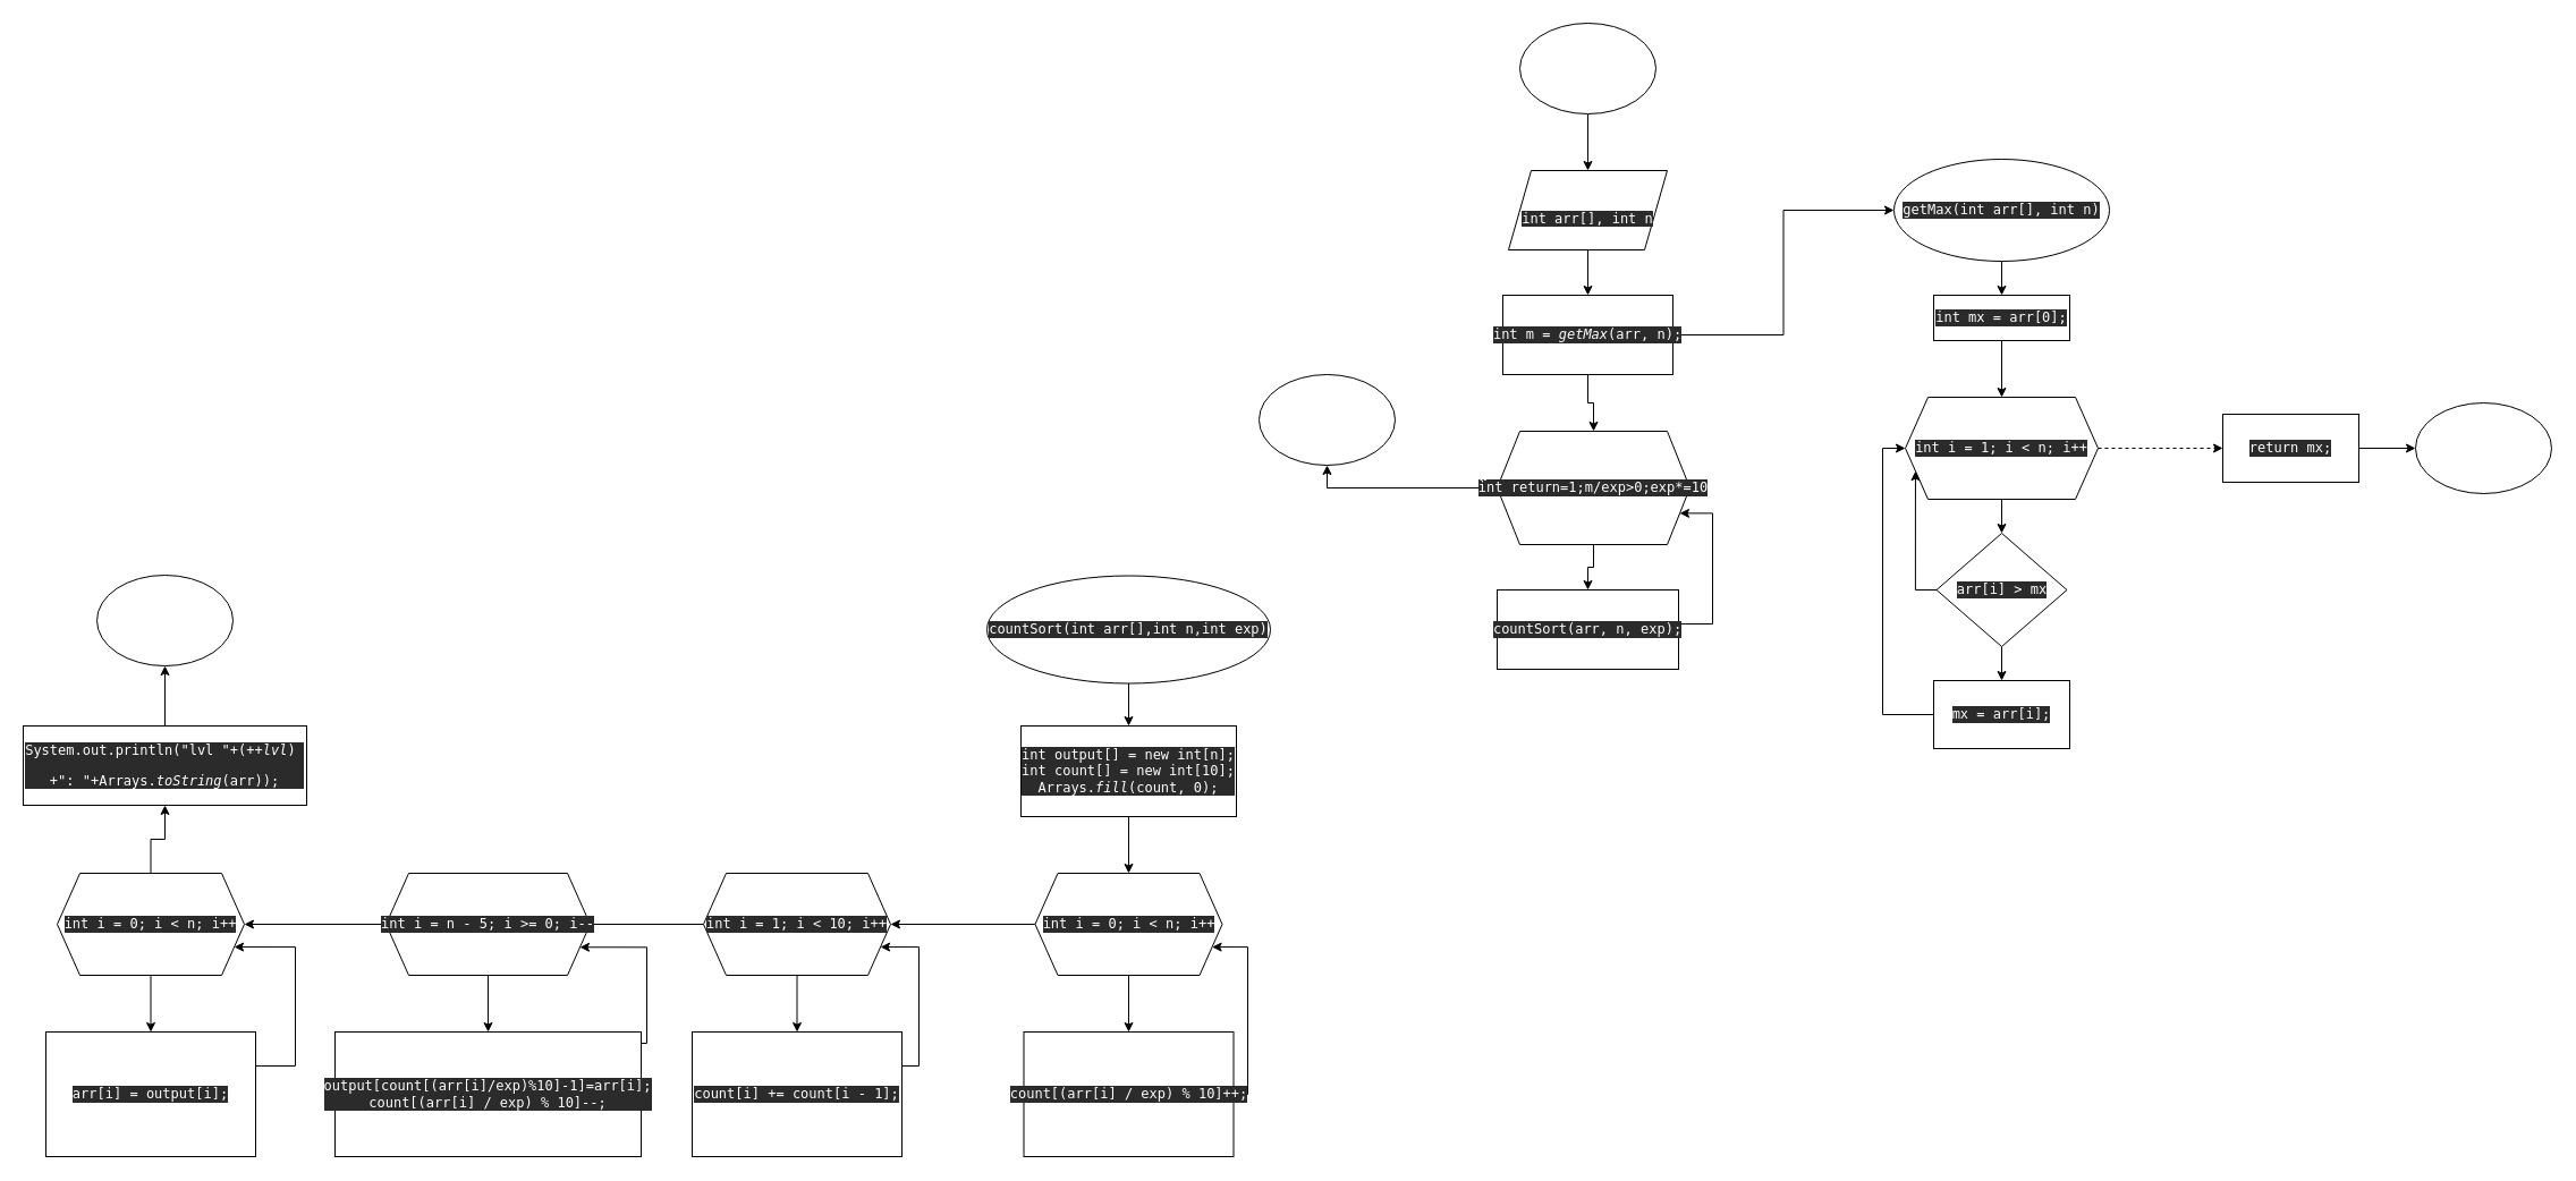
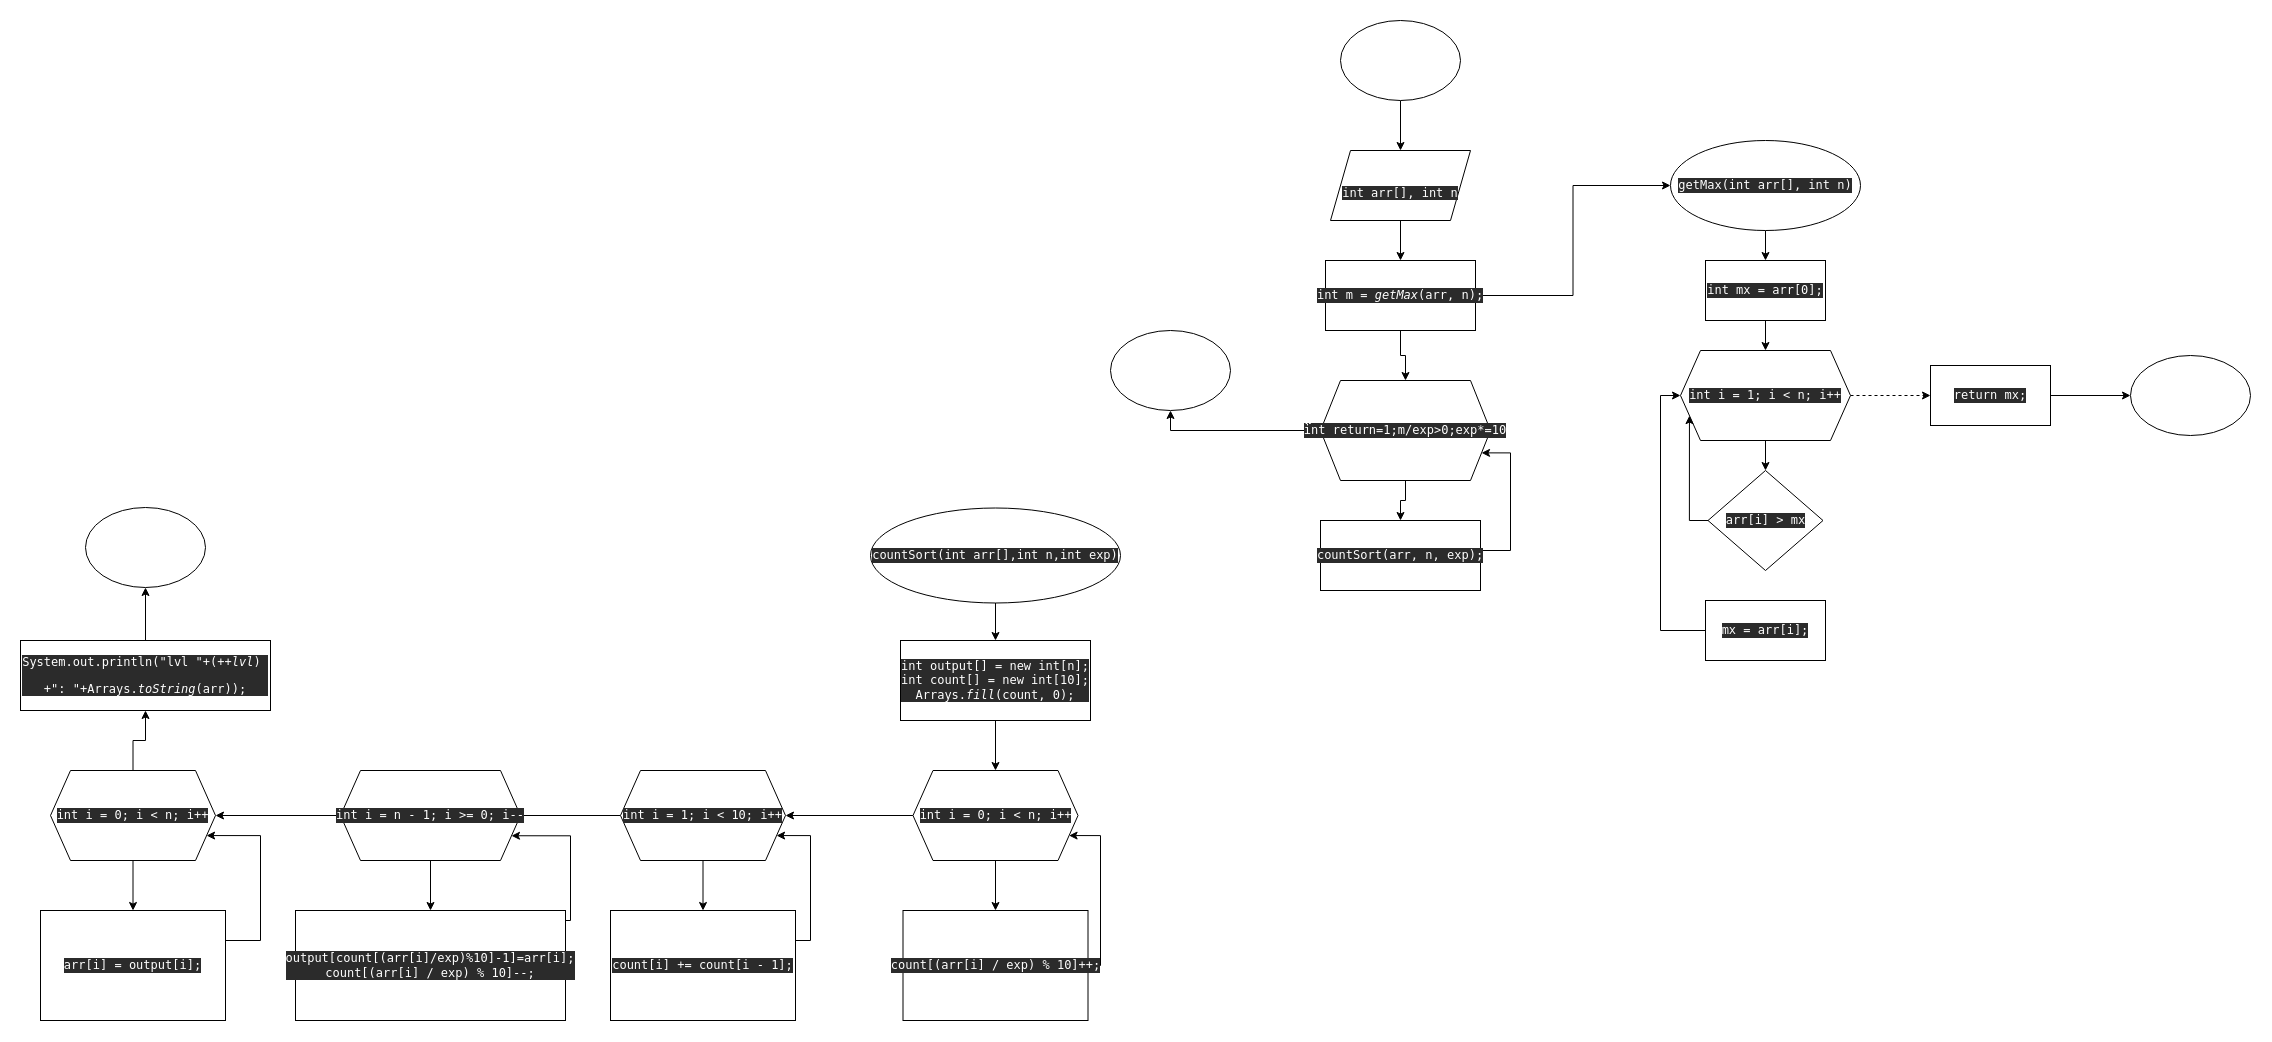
- <mxCell id="12" value="&lt;div style=&quot;background-color: rgb(43, 43, 43); font-family: &amp;quot;JetBrains Mono&amp;quot;, monospace;&quot;&gt;&lt;pre&gt;int mx = arr[&lt;span style=&quot;&quot;&gt;0&lt;/span&gt;]&lt;span style=&quot;&quot;&gt;;&lt;/span&gt;&lt;/pre&gt;&lt;/div&gt;" style="rounded=0;whiteSpace=wrap;html=1;fontColor=#FFFFFF;" vertex="1" parent="1"><mxGeometry x="1705" y="260" width="120" height="40" as="geometry" /></mxCell>
+ <mxCell id="12" value="&lt;div style=&quot;background-color: rgb(43, 43, 43); font-family: &amp;quot;JetBrains Mono&amp;quot;, monospace;&quot;&gt;&lt;pre&gt;int mx = arr[&lt;span style=&quot;&quot;&gt;0&lt;/span&gt;]&lt;span style=&quot;&quot;&gt;;&lt;/span&gt;&lt;/pre&gt;&lt;/div&gt;" style="rounded=0;whiteSpace=wrap;html=1;fontColor=#FFFFFF;" vertex="1" parent="1"><mxGeometry x="1705" y="260" width="120" height="60" as="geometry" /></mxCell>
- <mxCell id="22" value="&lt;div style=&quot;background-color: rgb(43, 43, 43); font-family: &amp;quot;JetBrains Mono&amp;quot;, monospace;&quot;&gt;&lt;pre&gt;return mx&lt;span style=&quot;&quot;&gt;;&lt;/span&gt;&lt;/pre&gt;&lt;/div&gt;" style="rounded=0;whiteSpace=wrap;html=1;fontColor=#FFFFFF;" vertex="1" parent="1"><mxGeometry x="1960" y="365" width="120" height="60" as="geometry" /></mxCell>
+ <mxCell id="22" value="&lt;div style=&quot;background-color: rgb(43, 43, 43); font-family: &amp;quot;JetBrains Mono&amp;quot;, monospace;&quot;&gt;&lt;pre&gt;return mx&lt;span style=&quot;&quot;&gt;;&lt;/span&gt;&lt;/pre&gt;&lt;/div&gt;" style="rounded=0;whiteSpace=wrap;html=1;fontColor=#FFFFFF;" vertex="1" parent="1"><mxGeometry x="1930" y="365" width="120" height="60" as="geometry" /></mxCell>
- <mxCell id="16" style="edgeStyle=orthogonalEdgeStyle;rounded=0;orthogonalLoop=1;jettySize=auto;html=1;entryX=0.5;entryY=0;entryDx=0;entryDy=0;fontColor=#FFFFFF;" edge="1" parent="1" source="18" target="20"><mxGeometry relative="1" as="geometry" /></mxCell>
- <mxCell id="45" value="&lt;div style=&quot;background-color: rgb(43, 43, 43); font-family: &amp;quot;JetBrains Mono&amp;quot;, monospace;&quot;&gt;&lt;pre&gt;&lt;div style=&quot;font-family: &amp;quot;JetBrains Mono&amp;quot;, monospace;&quot;&gt;&lt;pre&gt;&lt;div style=&quot;font-family: &amp;quot;JetBrains Mono&amp;quot;, monospace;&quot;&gt;&lt;pre&gt;&lt;div style=&quot;font-family: &amp;quot;JetBrains Mono&amp;quot;, monospace;&quot;&gt;&lt;pre&gt;int i = n - &lt;span style=&quot;&quot;&gt;5&lt;/span&gt;&lt;span style=&quot;&quot;&gt;; &lt;/span&gt;i &amp;gt;= &lt;span style=&quot;&quot;&gt;0&lt;/span&gt;&lt;span style=&quot;&quot;&gt;; &lt;/span&gt;i--&lt;/pre&gt;&lt;/div&gt;&lt;/pre&gt;&lt;/div&gt;&lt;/pre&gt;&lt;/div&gt;&lt;/pre&gt;&lt;/div&gt;" style="shape=hexagon;perimeter=hexagonPerimeter2;whiteSpace=wrap;html=1;fixedSize=1;fontColor=#FFFFFF;" vertex="1" parent="1"><mxGeometry x="340" y="770" width="180" height="90" as="geometry" /></mxCell>
+ <mxCell id="45" value="&lt;div style=&quot;background-color: rgb(43, 43, 43); font-family: &amp;quot;JetBrains Mono&amp;quot;, monospace;&quot;&gt;&lt;pre&gt;&lt;div style=&quot;font-family: &amp;quot;JetBrains Mono&amp;quot;, monospace;&quot;&gt;&lt;pre&gt;&lt;div style=&quot;font-family: &amp;quot;JetBrains Mono&amp;quot;, monospace;&quot;&gt;&lt;pre&gt;&lt;div style=&quot;font-family: &amp;quot;JetBrains Mono&amp;quot;, monospace;&quot;&gt;&lt;pre&gt;int i = n - &lt;span style=&quot;&quot;&gt;1&lt;/span&gt;&lt;span style=&quot;&quot;&gt;; &lt;/span&gt;i &amp;gt;= &lt;span style=&quot;&quot;&gt;0&lt;/span&gt;&lt;span style=&quot;&quot;&gt;; &lt;/span&gt;i--&lt;/pre&gt;&lt;/div&gt;&lt;/pre&gt;&lt;/div&gt;&lt;/pre&gt;&lt;/div&gt;&lt;/pre&gt;&lt;/div&gt;" style="shape=hexagon;perimeter=hexagonPerimeter2;whiteSpace=wrap;html=1;fixedSize=1;fontColor=#FFFFFF;" vertex="1" parent="1"><mxGeometry x="340" y="770" width="180" height="90" as="geometry" /></mxCell>
